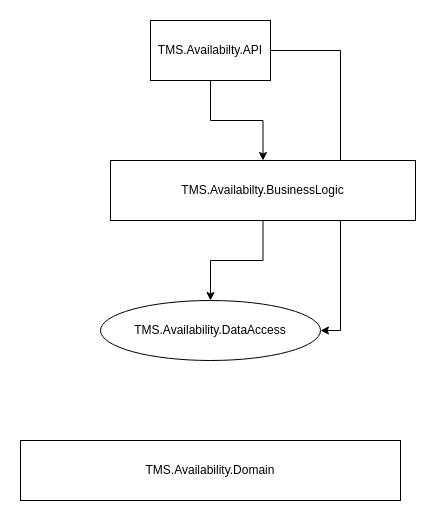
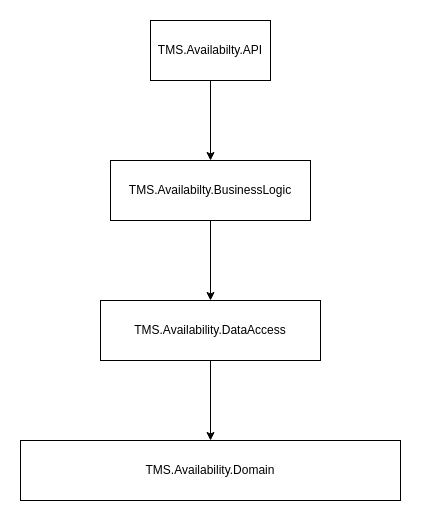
- <mxCell id="3" style="edgeStyle=orthogonalEdgeStyle;rounded=0;orthogonalLoop=1;jettySize=auto;html=1;entryX=1;entryY=0.5;entryDx=0;entryDy=0;" edge="1" parent="1" source="4" target="8"><mxGeometry relative="1" as="geometry"><Array as="points"><mxPoint x="340" y="50" /><mxPoint x="340" y="330" /></Array></mxGeometry></mxCell>
- <mxCell id="6" value="TMS.Availabilty.BusinessLogic" style="whiteSpace=wrap;html=1;rounded=0;" vertex="1" parent="1"><mxGeometry x="110" y="160" width="305" height="60" as="geometry" /></mxCell>
+ <mxCell id="6" value="TMS.Availabilty.BusinessLogic" style="whiteSpace=wrap;html=1;rounded=0;" vertex="1" parent="1"><mxGeometry x="110" y="160" width="200" height="60" as="geometry" /></mxCell>
- <mxCell id="8" value="TMS.Availability.DataAccess" style="ellipse;whiteSpace=wrap;html=1;" vertex="1" parent="1"><mxGeometry x="100" y="300" width="220" height="60" as="geometry" /></mxCell>
+ <mxCell id="8" value="TMS.Availability.DataAccess" style="whiteSpace=wrap;html=1;rounded=0;" vertex="1" parent="1"><mxGeometry x="100" y="300" width="220" height="60" as="geometry" /></mxCell>
+ <mxCell id="7" value="" style="edgeStyle=orthogonalEdgeStyle;rounded=0;orthogonalLoop=1;jettySize=auto;html=1;" edge="1" parent="1" source="8" target="9"><mxGeometry relative="1" as="geometry" /></mxCell>
